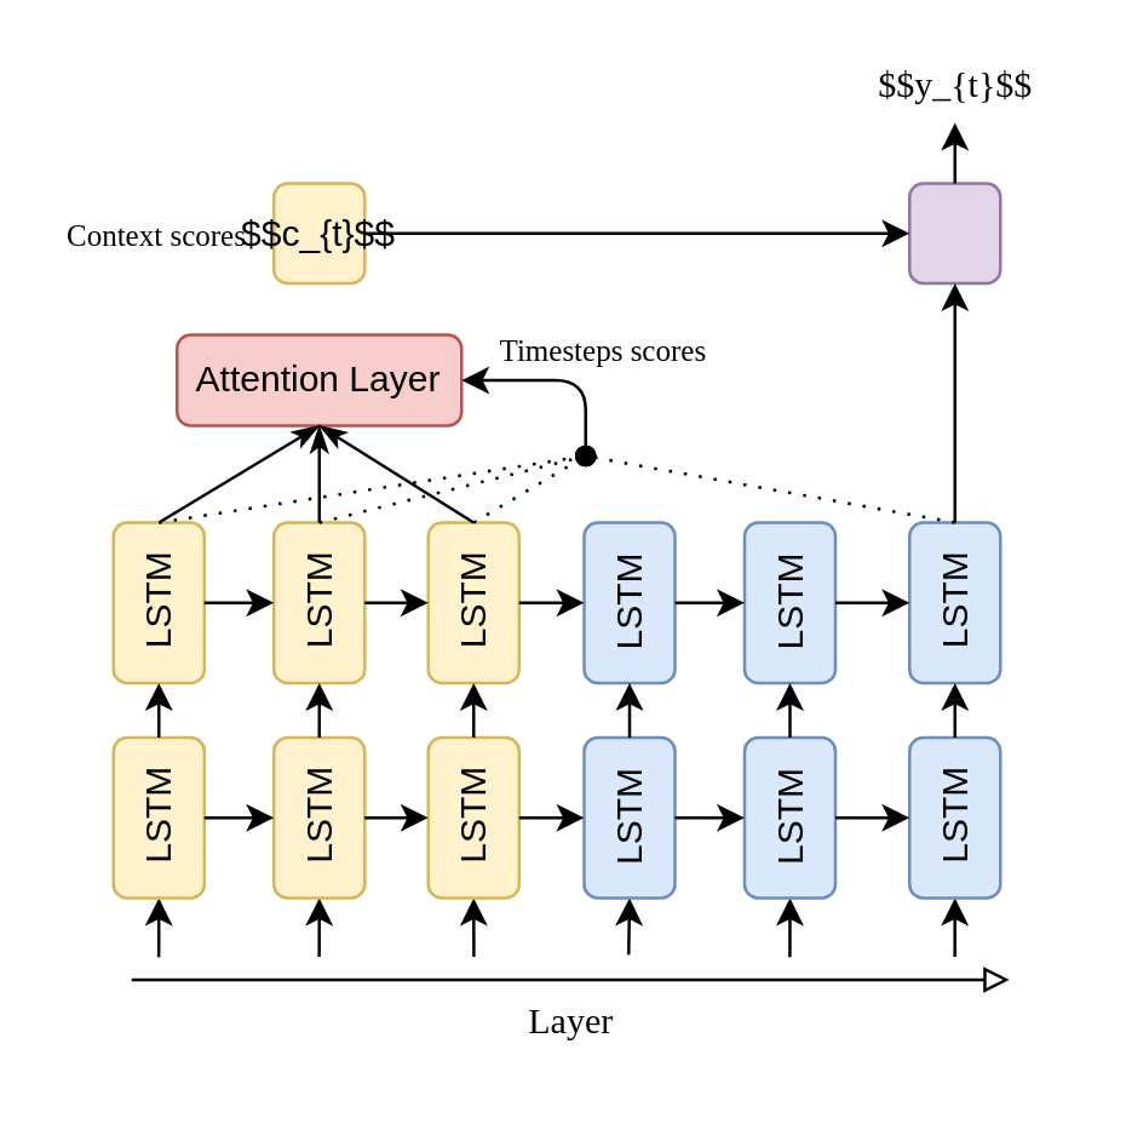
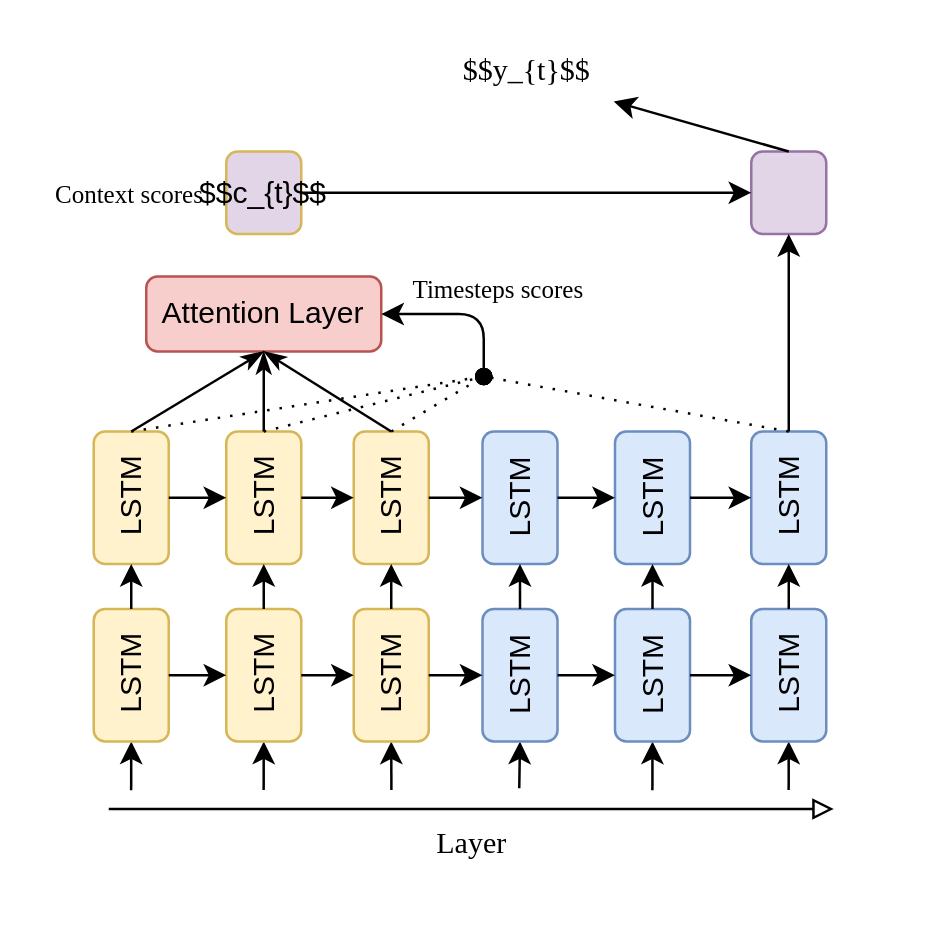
- <mxCell id="53" value="$$y_{t}$$" style="text;html=1;resizable=0;points=[];autosize=1;align=center;verticalAlign=middle;spacingTop=-4;fontFamily=Georgia;" parent="1" vertex="1"><mxGeometry x="280" y="20" width="70" height="20" as="geometry" /></mxCell>
+ <mxCell id="53" value="$$y_{t}$$" style="text;html=1;resizable=0;points=[];autosize=1;align=center;verticalAlign=middle;spacingTop=-4;fontFamily=Georgia;" parent="1" vertex="1"><mxGeometry x="175" y="20" width="70" height="20" as="geometry" /></mxCell>
- <mxCell id="42" value="$$c_{t}$$" style="rounded=1;whiteSpace=wrap;html=1;fillColor=#fff2cc;strokeColor=#d6b656;shadow=0;glass=0;comic=0;rotation=0;" parent="1" vertex="1"><mxGeometry x="90" y="60" width="30" height="33" as="geometry" /></mxCell>
+ <mxCell id="42" value="$$c_{t}$$" style="rounded=1;whiteSpace=wrap;html=1;fillColor=#e1d5e7;strokeColor=#d6b656;shadow=0;glass=0;comic=0;rotation=0;" parent="1" vertex="1"><mxGeometry x="90" y="60" width="30" height="33" as="geometry" /></mxCell>
